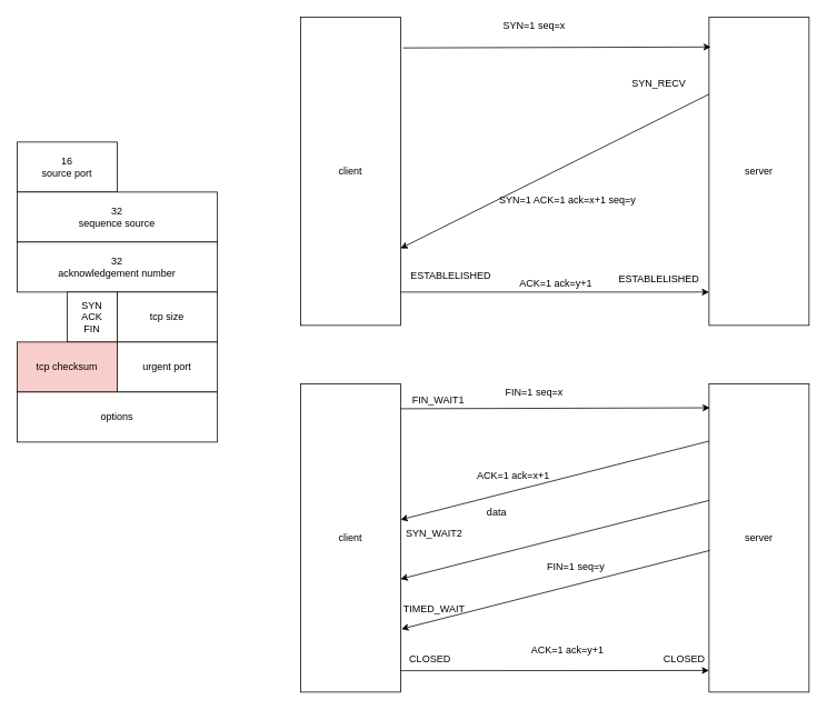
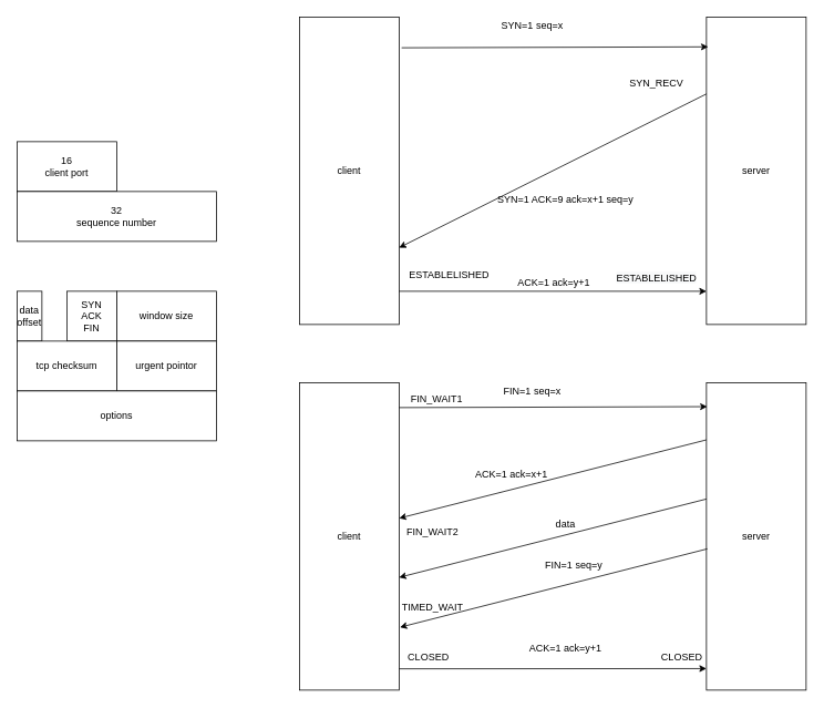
- <mxCell id="2" value="16&lt;br&gt;source port" style="rounded=0;whiteSpace=wrap;html=1;" vertex="1" parent="1"><mxGeometry x="20" y="170" width="120" height="60" as="geometry" /></mxCell>
+ <mxCell id="2" value="16&lt;br&gt;client port" style="rounded=0;whiteSpace=wrap;html=1;" vertex="1" parent="1"><mxGeometry x="20" y="170" width="120" height="60" as="geometry" /></mxCell>
- <mxCell id="16" value="SYN=1 ACK=1 ack=x+1 seq=y" style="text;html=1;align=center;verticalAlign=middle;resizable=0;points=[];autosize=1;strokeColor=none;fillColor=none;" vertex="1" parent="1"><mxGeometry x="590" y="230" width="180" height="20" as="geometry" /></mxCell>
+ <mxCell id="16" value="SYN=1 ACK=9 ack=x+1 seq=y" style="text;html=1;align=center;verticalAlign=middle;resizable=0;points=[];autosize=1;strokeColor=none;fillColor=none;" vertex="1" parent="1"><mxGeometry x="590" y="230" width="180" height="20" as="geometry" /></mxCell>
- <mxCell id="3" value="32&lt;br&gt;sequence source" style="rounded=0;whiteSpace=wrap;html=1;" vertex="1" parent="1"><mxGeometry x="20" y="230" width="240" height="60" as="geometry" /></mxCell>
+ <mxCell id="3" value="32&lt;br&gt;sequence number" style="rounded=0;whiteSpace=wrap;html=1;" vertex="1" parent="1"><mxGeometry x="20" y="230" width="240" height="60" as="geometry" /></mxCell>
- <mxCell id="4" value="32&lt;br&gt;acknowledgement number" style="rounded=0;whiteSpace=wrap;html=1;" vertex="1" parent="1"><mxGeometry x="20" y="290" width="240" height="60" as="geometry" /></mxCell>
+ <mxCell id="5" value="data&lt;br&gt;offset" style="rounded=0;whiteSpace=wrap;html=1;" vertex="1" parent="1"><mxGeometry x="20" y="350" width="30" height="60" as="geometry" /></mxCell>
- <mxCell id="8" value="tcp size" style="rounded=0;whiteSpace=wrap;html=1;" vertex="1" parent="1"><mxGeometry x="140" y="350" width="120" height="60" as="geometry" /></mxCell>
+ <mxCell id="8" value="window size" style="rounded=0;whiteSpace=wrap;html=1;" vertex="1" parent="1"><mxGeometry x="140" y="350" width="120" height="60" as="geometry" /></mxCell>
- <mxCell id="7" value="tcp checksum" style="rounded=0;whiteSpace=wrap;html=1;fillColor=#f8cecc;" vertex="1" parent="1"><mxGeometry x="20" y="410" width="120" height="60" as="geometry" /></mxCell>
+ <mxCell id="7" value="tcp checksum" style="rounded=0;whiteSpace=wrap;html=1;" vertex="1" parent="1"><mxGeometry x="20" y="410" width="120" height="60" as="geometry" /></mxCell>
- <mxCell id="9" value="urgent port" style="rounded=0;whiteSpace=wrap;html=1;" vertex="1" parent="1"><mxGeometry x="140" y="410" width="120" height="60" as="geometry" /></mxCell>
+ <mxCell id="9" value="urgent pointor" style="rounded=0;whiteSpace=wrap;html=1;" vertex="1" parent="1"><mxGeometry x="140" y="410" width="120" height="60" as="geometry" /></mxCell>
- <mxCell id="31" value="data" style="text;html=1;align=center;verticalAlign=middle;resizable=0;points=[];autosize=1;strokeColor=none;fillColor=none;" vertex="1" parent="1"><mxGeometry x="575" y="605" width="40" height="20" as="geometry" /></mxCell>
+ <mxCell id="31" value="data" style="text;html=1;align=center;verticalAlign=middle;resizable=0;points=[];autosize=1;strokeColor=none;fillColor=none;" vertex="1" parent="1"><mxGeometry x="660" y="620" width="40" height="20" as="geometry" /></mxCell>
- <mxCell id="29" value="SYN_WAIT2" style="text;html=1;align=center;verticalAlign=middle;resizable=0;points=[];autosize=1;strokeColor=none;fillColor=none;" vertex="1" parent="1"><mxGeometry x="480" y="630" width="80" height="20" as="geometry" /></mxCell>
+ <mxCell id="29" value="FIN_WAIT2" style="text;html=1;align=center;verticalAlign=middle;resizable=0;points=[];autosize=1;strokeColor=none;fillColor=none;" vertex="1" parent="1"><mxGeometry x="480" y="630" width="80" height="20" as="geometry" /></mxCell>
